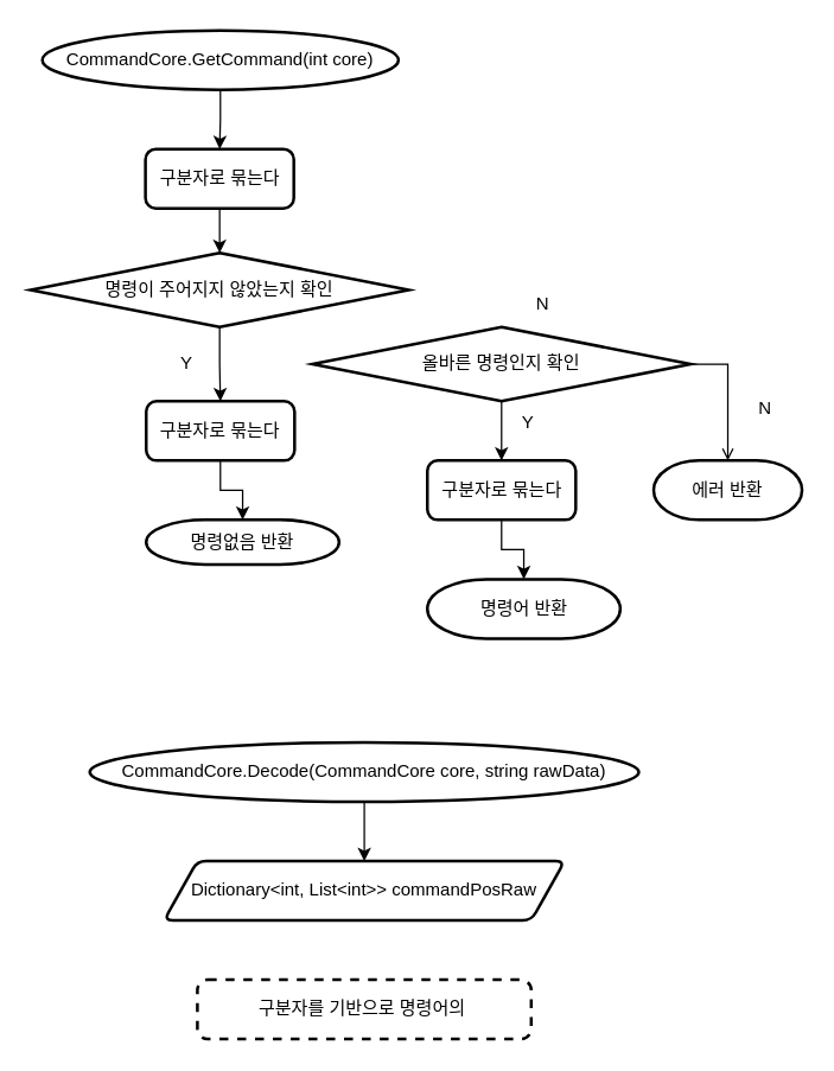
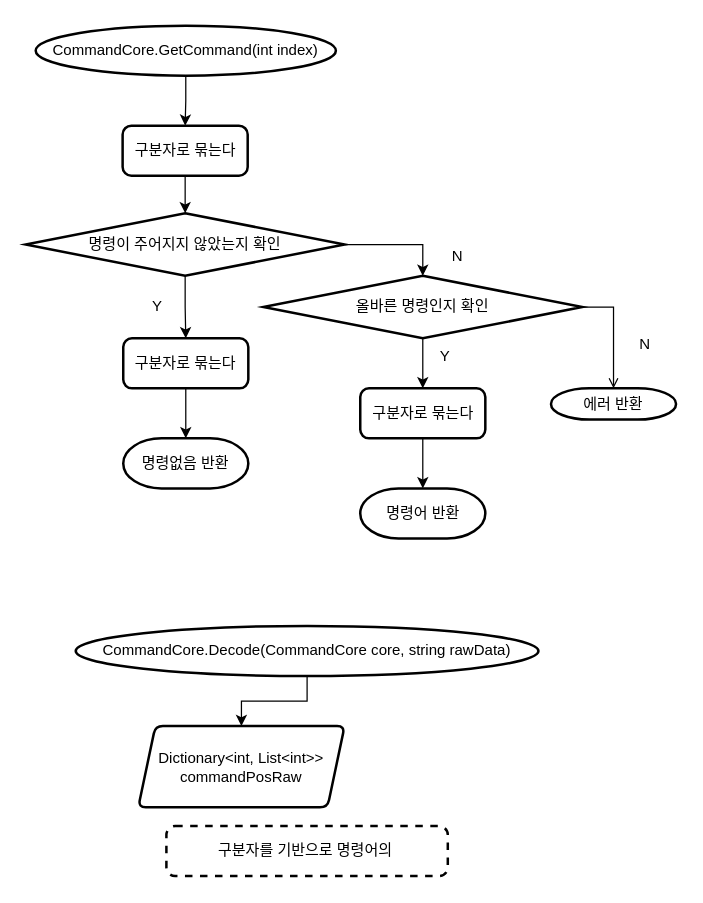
- <mxCell id="3" value="CommandCore.GetCommand(int core)" style="strokeWidth=2;html=1;shape=mxgraph.flowchart.start_1;whiteSpace=wrap;" vertex="1" parent="1"><mxGeometry x="28" y="20" width="240" height="40" as="geometry" /></mxCell>
+ <mxCell id="3" value="CommandCore.GetCommand(int index)" style="strokeWidth=2;html=1;shape=mxgraph.flowchart.start_1;whiteSpace=wrap;" vertex="1" parent="1"><mxGeometry x="28" y="20" width="240" height="40" as="geometry" /></mxCell>
+ <mxCell id="5" style="edgeStyle=orthogonalEdgeStyle;rounded=0;orthogonalLoop=1;jettySize=auto;html=1;exitX=1;exitY=0.5;exitDx=0;exitDy=0;exitPerimeter=0;entryX=0.5;entryY=0;entryDx=0;entryDy=0;entryPerimeter=0;" edge="1" parent="1" source="7" target="9"><mxGeometry relative="1" as="geometry"><mxPoint x="340" y="290" as="targetPoint" /></mxGeometry></mxCell>
- <mxCell id="16" value="에러 반환" style="strokeWidth=2;html=1;shape=mxgraph.flowchart.terminator;whiteSpace=wrap;" vertex="1" parent="1"><mxGeometry x="440" y="310" width="100" height="40" as="geometry" /></mxCell>
+ <mxCell id="16" value="에러 반환" style="strokeWidth=2;html=1;shape=mxgraph.flowchart.terminator;whiteSpace=wrap;" vertex="1" parent="1"><mxGeometry x="440" y="310" width="100" height="25" as="geometry" /></mxCell>
- <mxCell id="10" value="명령없음 반환" style="strokeWidth=2;html=1;shape=mxgraph.flowchart.terminator;whiteSpace=wrap;" vertex="1" parent="1"><mxGeometry x="98" y="350" width="130" height="30" as="geometry" /></mxCell>
+ <mxCell id="10" value="명령없음 반환" style="strokeWidth=2;html=1;shape=mxgraph.flowchart.terminator;whiteSpace=wrap;" vertex="1" parent="1"><mxGeometry x="98" y="350" width="100" height="40" as="geometry" /></mxCell>
- <mxCell id="13" value="명령어 반환" style="strokeWidth=2;html=1;shape=mxgraph.flowchart.terminator;whiteSpace=wrap;" vertex="1" parent="1"><mxGeometry x="287.5" y="390" width="130" height="40" as="geometry" /></mxCell>
+ <mxCell id="13" value="명령어 반환" style="strokeWidth=2;html=1;shape=mxgraph.flowchart.terminator;whiteSpace=wrap;" vertex="1" parent="1"><mxGeometry x="287.5" y="390" width="100" height="40" as="geometry" /></mxCell>
- <mxCell id="26" value="Dictionary&amp;lt;int, List&amp;lt;int&amp;gt;&amp;gt; commandPosRaw" style="shape=parallelogram;html=1;strokeWidth=2;perimeter=parallelogramPerimeter;whiteSpace=wrap;rounded=1;arcSize=12;size=0.083;" vertex="1" parent="1"><mxGeometry x="110" y="580" width="270" height="40" as="geometry" /></mxCell>
+ <mxCell id="26" value="Dictionary&amp;lt;int, List&amp;lt;int&amp;gt;&amp;gt; commandPosRaw" style="shape=parallelogram;html=1;strokeWidth=2;perimeter=parallelogramPerimeter;whiteSpace=wrap;rounded=1;arcSize=12;size=0.083;" vertex="1" parent="1"><mxGeometry x="110" y="580" width="165" height="65" as="geometry" /></mxCell>
